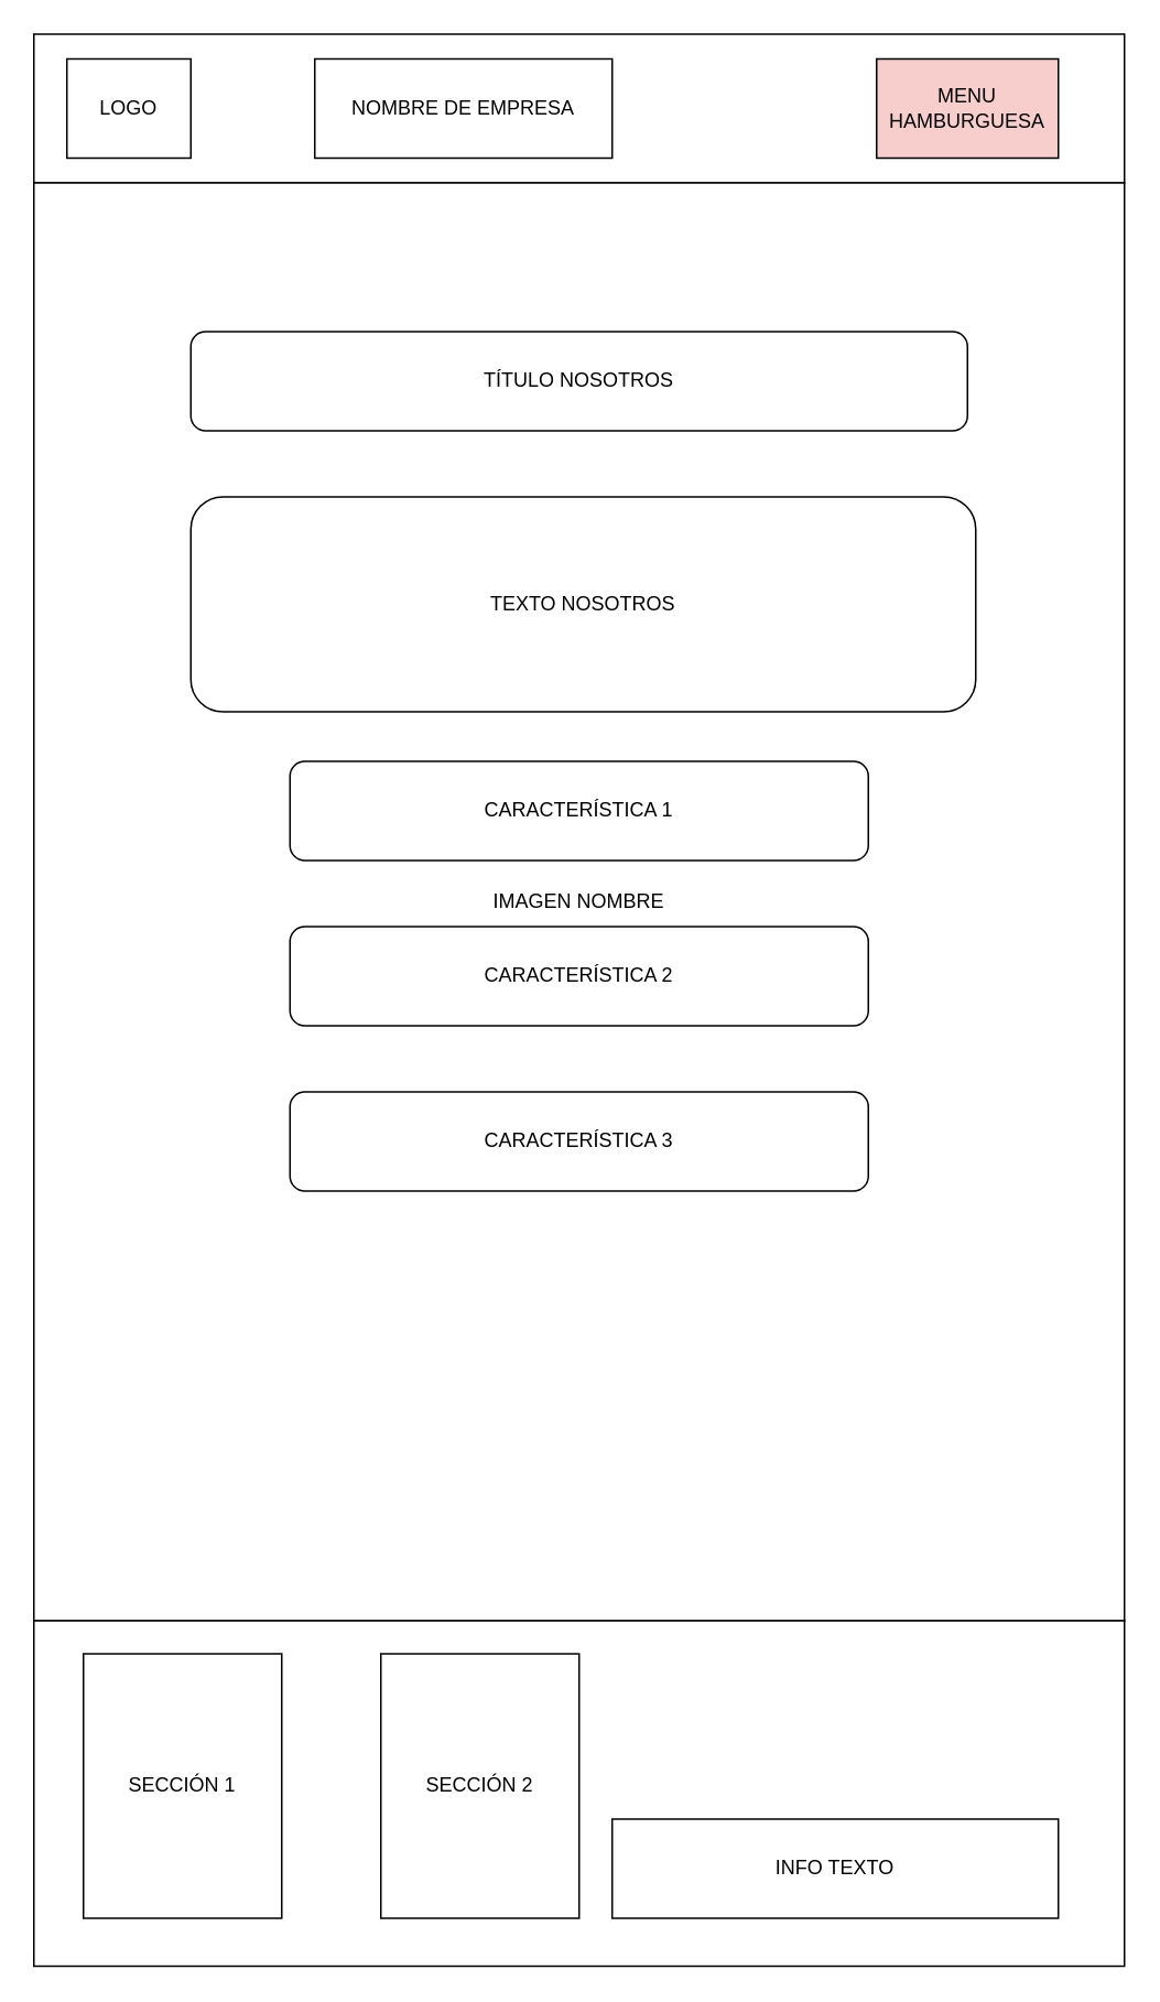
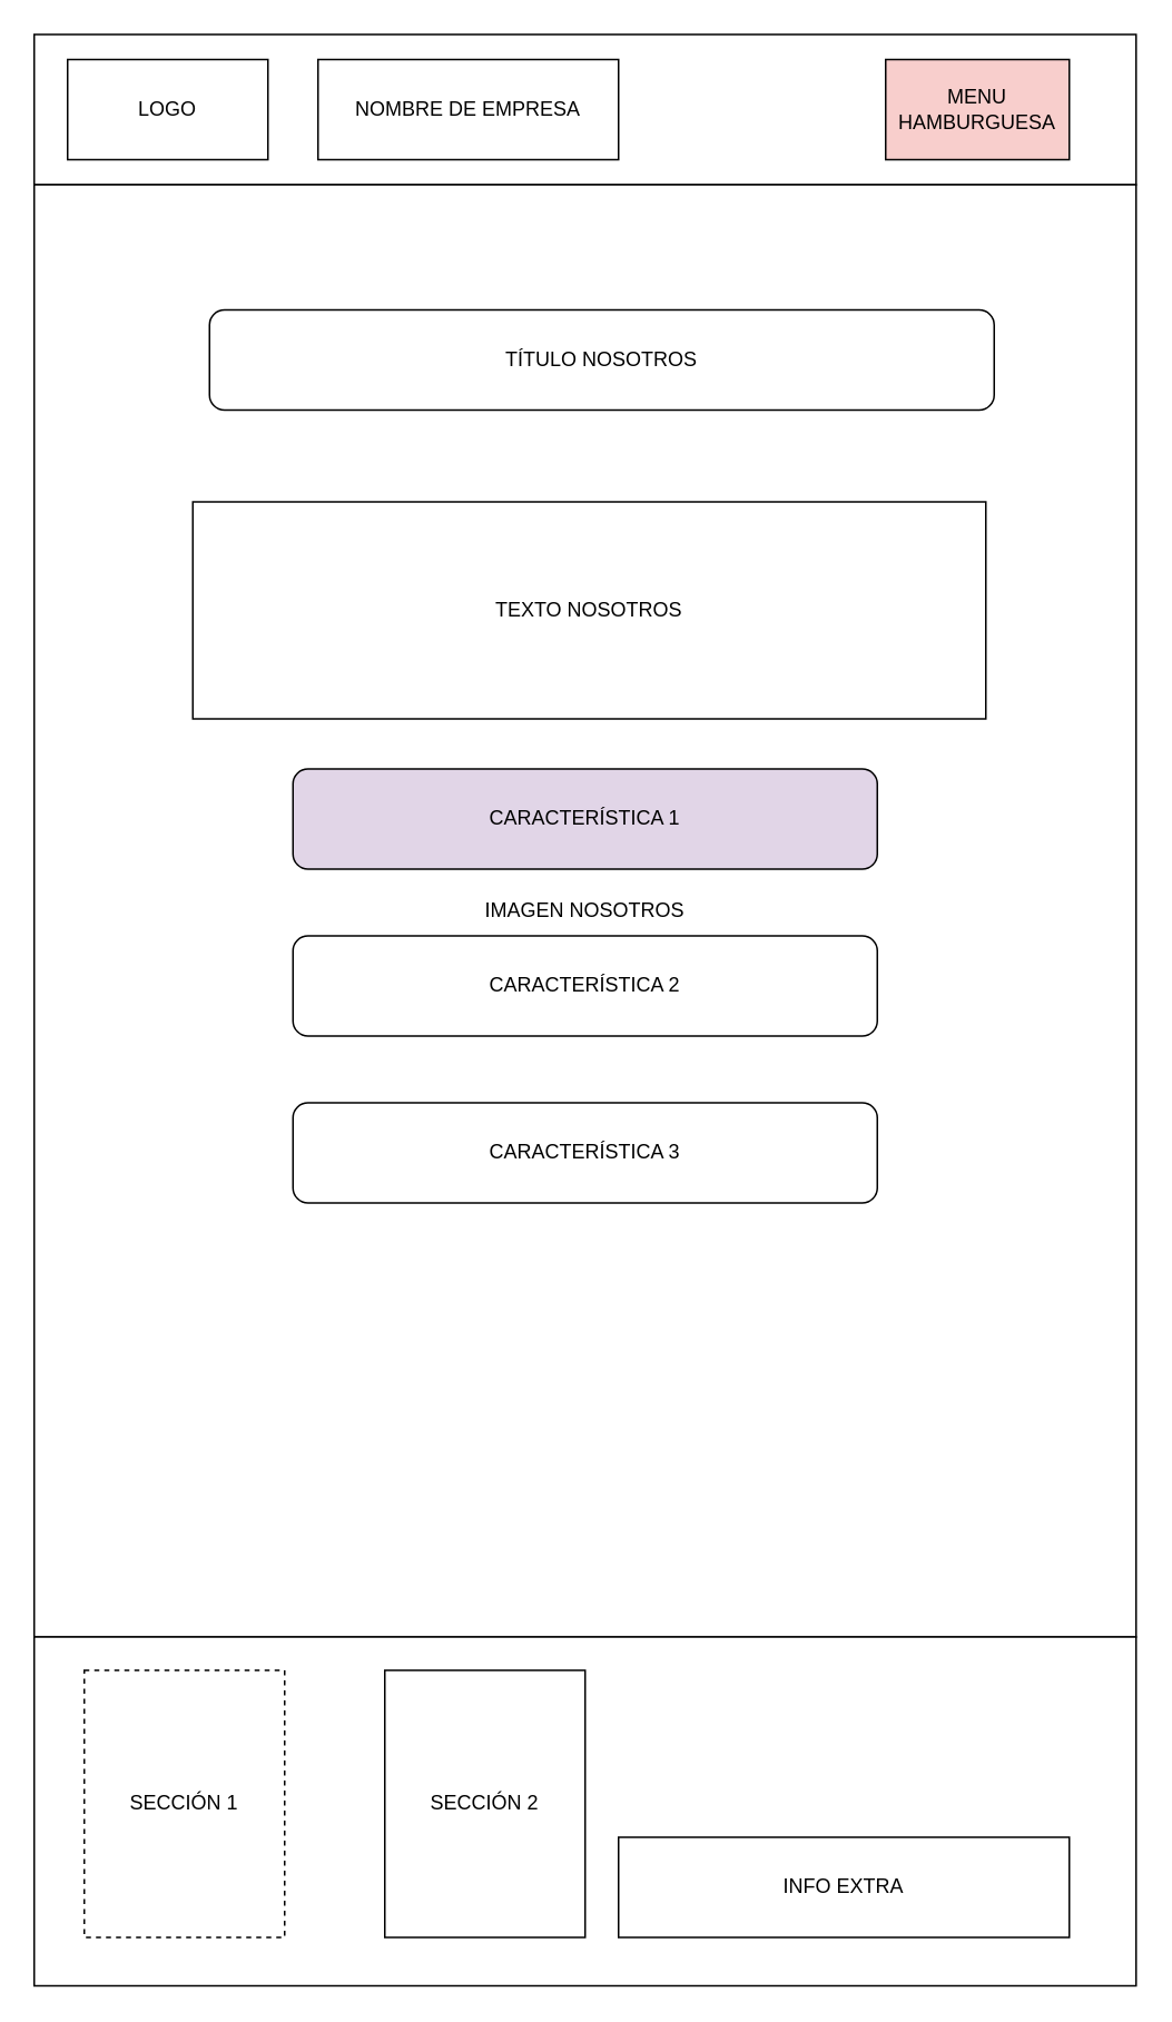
- <mxCell id="5" value="LOGO" style="rounded=0;whiteSpace=wrap;html=1;" vertex="1" parent="1"><mxGeometry x="40" y="35" width="75" height="60" as="geometry" /></mxCell>
+ <mxCell id="5" value="LOGO" style="rounded=0;whiteSpace=wrap;html=1;" vertex="1" parent="1"><mxGeometry x="40" y="35" width="120" height="60" as="geometry" /></mxCell>
- <mxCell id="13" value="TÍTULO NOSOTROS" style="rounded=1;whiteSpace=wrap;html=1;" vertex="1" parent="1"><mxGeometry x="115" y="200" width="470" height="60" as="geometry" /></mxCell>
+ <mxCell id="13" value="TÍTULO NOSOTROS" style="rounded=1;whiteSpace=wrap;html=1;" vertex="1" parent="1"><mxGeometry x="125" y="185" width="470" height="60" as="geometry" /></mxCell>
- <mxCell id="7" value="TEXTO NOSOTROS" style="rounded=1;whiteSpace=wrap;html=1;" vertex="1" parent="1"><mxGeometry x="115" y="300" width="475" height="130" as="geometry" /></mxCell>
+ <mxCell id="7" value="TEXTO NOSOTROS" style="whiteSpace=wrap;html=1;rounded=0;" vertex="1" parent="1"><mxGeometry x="115" y="300" width="475" height="130" as="geometry" /></mxCell>
- <mxCell id="8" value="CARACTERÍSTICA 1" style="rounded=1;whiteSpace=wrap;html=1;" vertex="1" parent="1"><mxGeometry x="175" y="460" width="350" height="60" as="geometry" /></mxCell>
+ <mxCell id="8" value="CARACTERÍSTICA 1" style="rounded=1;whiteSpace=wrap;html=1;fillColor=#e1d5e7;" vertex="1" parent="1"><mxGeometry x="175" y="460" width="350" height="60" as="geometry" /></mxCell>
- <mxCell id="3" value="IMAGEN NOMBRE" style="rounded=0;whiteSpace=wrap;html=1;" vertex="1" parent="1"><mxGeometry y="110" width="660" height="870" as="geometry" x="20" /></mxCell>
+ <mxCell id="3" value="IMAGEN NOSOTROS" style="rounded=0;whiteSpace=wrap;html=1;" vertex="1" parent="1"><mxGeometry y="110" width="660" height="870" as="geometry" x="20" /></mxCell>
- <mxCell id="10" value="SECCIÓN 1" style="rounded=0;whiteSpace=wrap;html=1;" vertex="1" parent="1"><mxGeometry x="50" y="1000" width="120" height="160" as="geometry" /></mxCell>
+ <mxCell id="10" value="SECCIÓN 1" style="rounded=0;whiteSpace=wrap;html=1;dashed=1;" vertex="1" parent="1"><mxGeometry x="50" y="1000" width="120" height="160" as="geometry" /></mxCell>
- <mxCell id="12" value="INFO TEXTO" style="rounded=0;whiteSpace=wrap;html=1;" vertex="1" parent="1"><mxGeometry x="370" y="1100" width="270" height="60" as="geometry" /></mxCell>
+ <mxCell id="12" value="INFO EXTRA" style="rounded=0;whiteSpace=wrap;html=1;" vertex="1" parent="1"><mxGeometry x="370" y="1100" width="270" height="60" as="geometry" /></mxCell>
